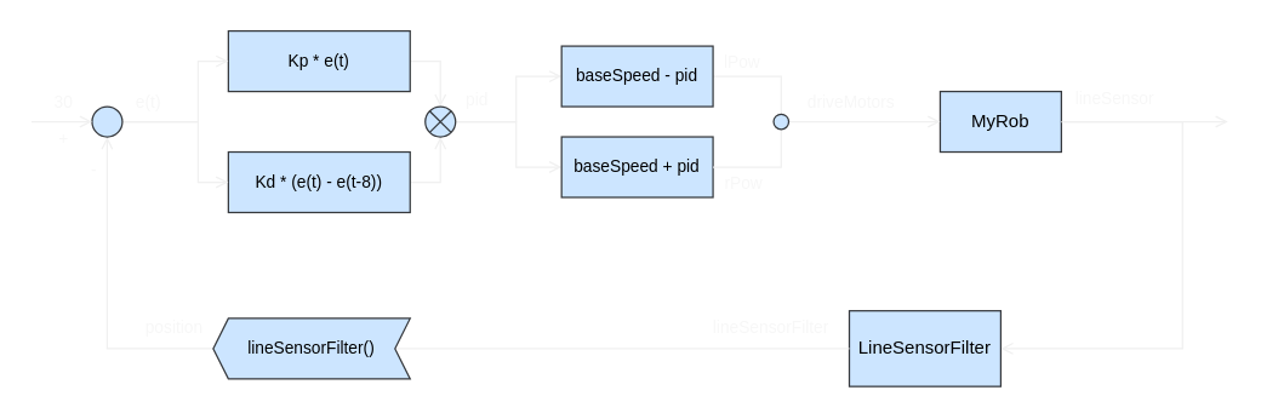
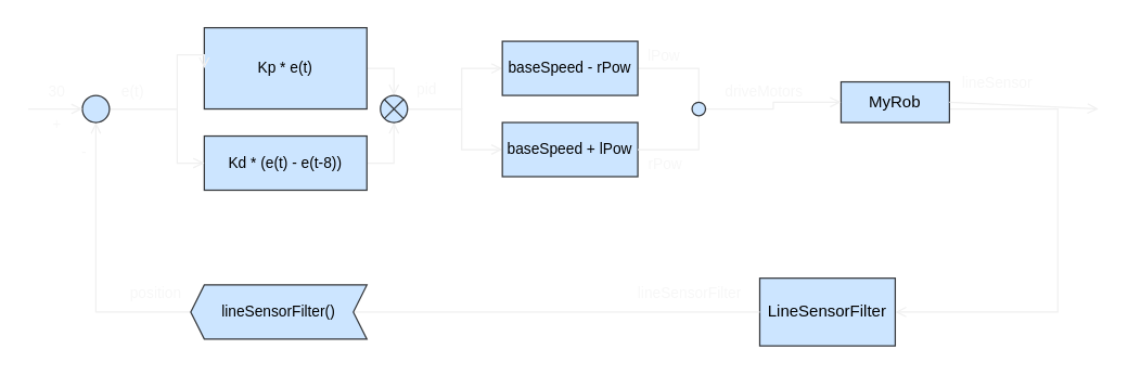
- <mxCell id="3" value="Kp * e(t)" style="rounded=0;whiteSpace=wrap;html=1;fontSize=11;labelBackgroundColor=none;fillColor=#cce5ff;strokeColor=#36393d;fontColor=#000000;" vertex="1" parent="1"><mxGeometry x="150" y="20" width="120" height="40" as="geometry" /></mxCell>
+ <mxCell id="3" value="Kp * e(t)" style="rounded=0;whiteSpace=wrap;html=1;fontSize=11;labelBackgroundColor=none;fillColor=#cce5ff;strokeColor=#36393d;fontColor=#000000;" vertex="1" parent="1"><mxGeometry x="150" y="20" width="120" height="60" as="geometry" /></mxCell>
- <mxCell id="30" value="baseSpeed - pid" style="rounded=0;whiteSpace=wrap;html=1;fontSize=11;labelBackgroundColor=none;fillColor=#cce5ff;strokeColor=#36393d;fontColor=#000000;" vertex="1" parent="1"><mxGeometry x="370" y="30" width="100" height="40" as="geometry" /></mxCell>
+ <mxCell id="30" value="baseSpeed - rPow" style="rounded=0;whiteSpace=wrap;html=1;fontSize=11;labelBackgroundColor=none;fillColor=#cce5ff;strokeColor=#36393d;fontColor=#000000;" vertex="1" parent="1"><mxGeometry x="370" y="30" width="100" height="40" as="geometry" /></mxCell>
- <mxCell id="7" value="MyRob" style="rounded=0;whiteSpace=wrap;html=1;labelBackgroundColor=none;fillColor=#cce5ff;strokeColor=#36393d;fontColor=#000000;" vertex="1" parent="1"><mxGeometry x="620" y="60" width="80" height="40" as="geometry" /></mxCell>
+ <mxCell id="7" value="MyRob" style="rounded=0;whiteSpace=wrap;html=1;labelBackgroundColor=none;fillColor=#cce5ff;strokeColor=#36393d;fontColor=#000000;" vertex="1" parent="1"><mxGeometry x="620" y="60" width="80" height="30" as="geometry" /></mxCell>
- <mxCell id="33" value="baseSpeed + pid" style="rounded=0;whiteSpace=wrap;html=1;fontSize=11;labelBackgroundColor=none;fillColor=#cce5ff;strokeColor=#36393d;fontColor=#000000;" vertex="1" parent="1"><mxGeometry x="370" y="90" width="100" height="40" as="geometry" /></mxCell>
+ <mxCell id="33" value="baseSpeed + lPow" style="rounded=0;whiteSpace=wrap;html=1;fontSize=11;labelBackgroundColor=none;fillColor=#cce5ff;strokeColor=#36393d;fontColor=#000000;" vertex="1" parent="1"><mxGeometry x="370" y="90" width="100" height="40" as="geometry" /></mxCell>
